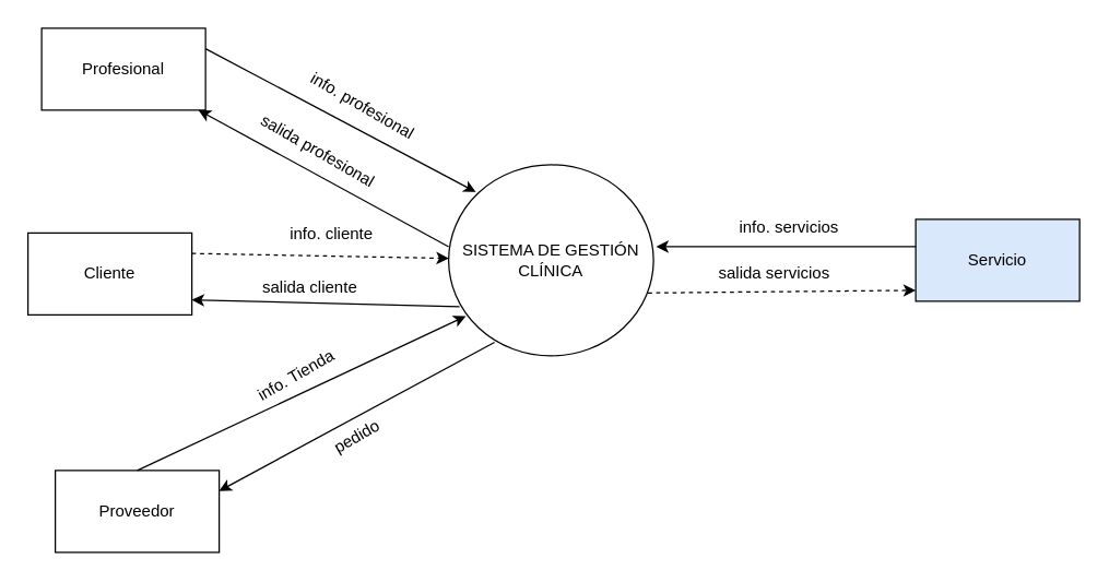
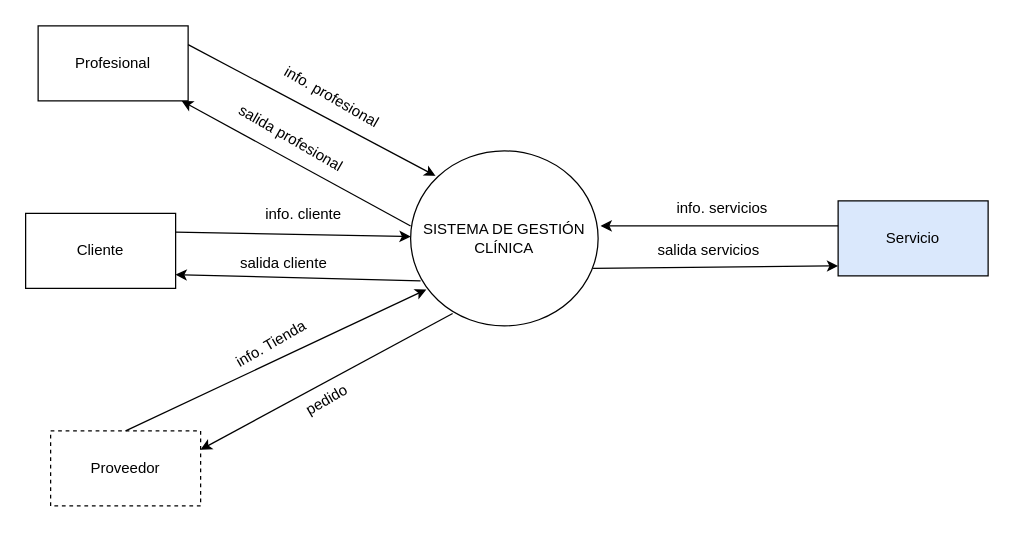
- <mxCell id="9" value="" style="endArrow=classic;html=1;exitX=1;exitY=0.25;exitDx=0;exitDy=0;dashed=1;" parent="1" source="4" target="2" edge="1"><mxGeometry width="50" height="50" relative="1" as="geometry"><mxPoint x="110" y="230" as="sourcePoint" /><mxPoint x="309.6" y="300.8" as="targetPoint" /></mxGeometry></mxCell>
+ <mxCell id="9" value="" style="endArrow=classic;html=1;exitX=1;exitY=0.25;exitDx=0;exitDy=0;" parent="1" source="4" target="2" edge="1"><mxGeometry width="50" height="50" relative="1" as="geometry"><mxPoint x="110" y="230" as="sourcePoint" /><mxPoint x="309.6" y="300.8" as="targetPoint" /></mxGeometry></mxCell>
- <mxCell id="21" value="" style="endArrow=classic;html=1;exitX=0.973;exitY=0.671;exitDx=0;exitDy=0;exitPerimeter=0;entryX=0;entryY=0.867;entryDx=0;entryDy=0;entryPerimeter=0;dashed=1;" edge="1" parent="1" source="2" target="6"><mxGeometry width="50" height="50" relative="1" as="geometry"><mxPoint x="655.95" y="346.52" as="sourcePoint" /><mxPoint x="670" y="205" as="targetPoint" /></mxGeometry></mxCell>
+ <mxCell id="21" value="" style="endArrow=classic;html=1;exitX=0.973;exitY=0.671;exitDx=0;exitDy=0;exitPerimeter=0;entryX=0;entryY=0.867;entryDx=0;entryDy=0;entryPerimeter=0;" edge="1" parent="1" source="2" target="6"><mxGeometry width="50" height="50" relative="1" as="geometry"><mxPoint x="655.95" y="346.52" as="sourcePoint" /><mxPoint x="670" y="205" as="targetPoint" /></mxGeometry></mxCell>
- <mxCell id="5" value="Proveedor" style="rounded=0;whiteSpace=wrap;html=1;" parent="1" vertex="1"><mxGeometry x="40" y="344" width="120" height="60" as="geometry" /></mxCell>
+ <mxCell id="5" value="Proveedor" style="rounded=0;whiteSpace=wrap;html=1;dashed=1;" parent="1" vertex="1"><mxGeometry x="40" y="344" width="120" height="60" as="geometry" /></mxCell>
